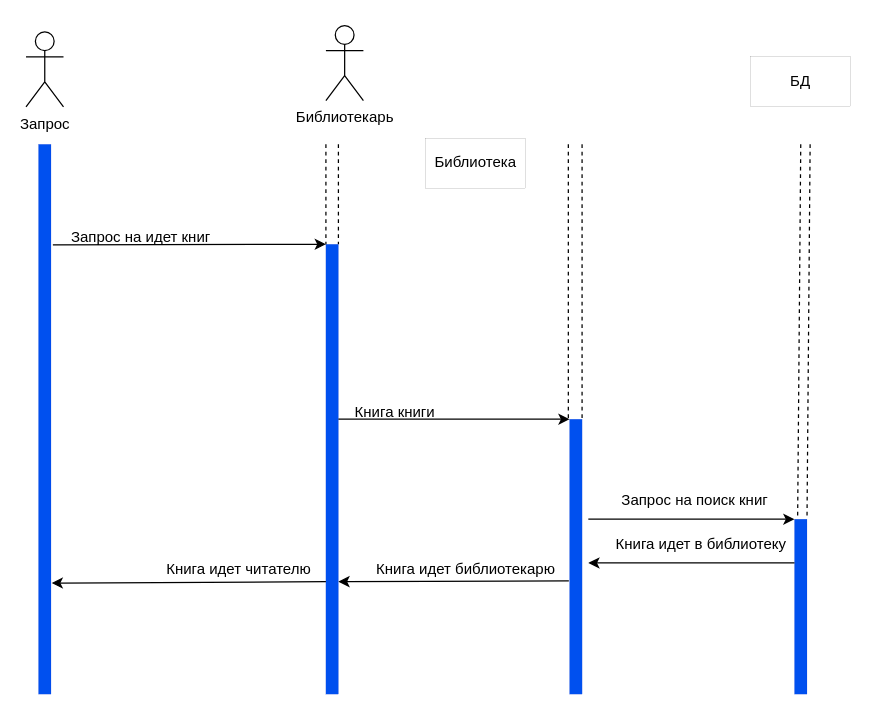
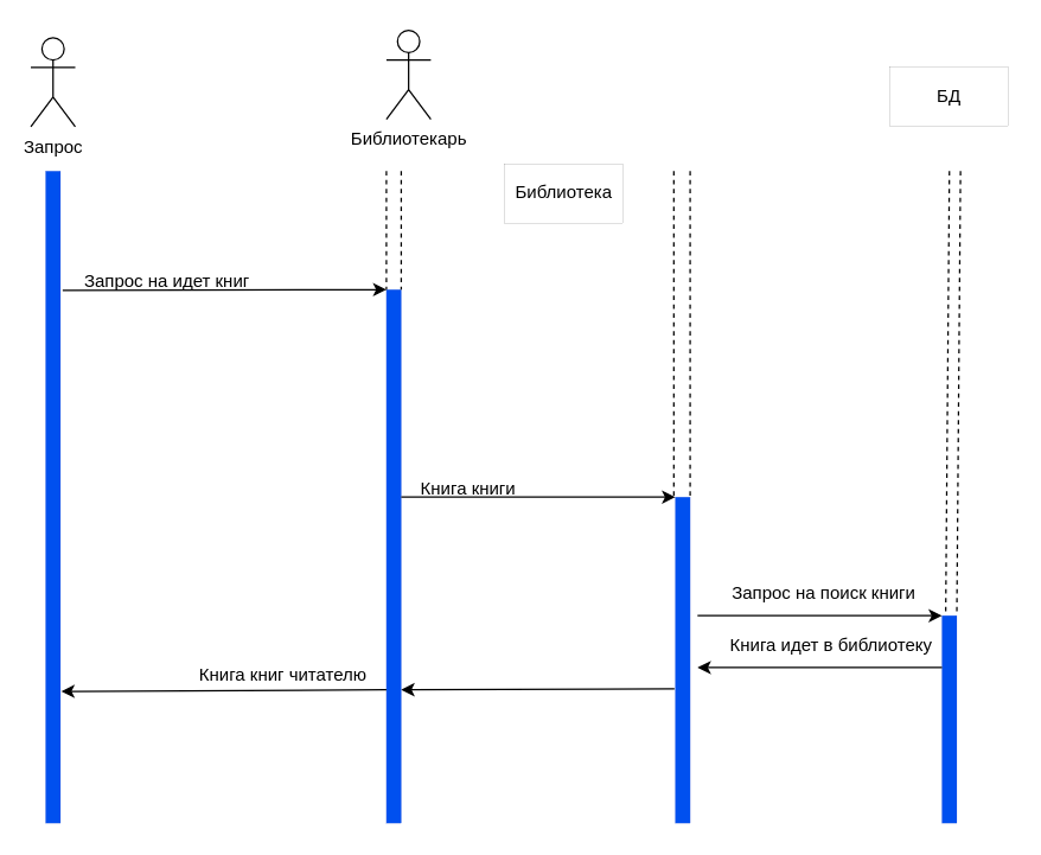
- <mxCell id="25" value="Запрос на поиск книг" style="text;html=1;align=center;verticalAlign=middle;resizable=0;points=[];autosize=1;strokeColor=none;fillColor=none;" parent="1" vertex="1"><mxGeometry x="480" y="385" width="150" height="30" as="geometry" /></mxCell>
+ <mxCell id="25" value="Запрос на поиск книги" style="text;html=1;align=center;verticalAlign=middle;resizable=0;points=[];autosize=1;strokeColor=none;fillColor=none;" parent="1" vertex="1"><mxGeometry x="480" y="385" width="150" height="30" as="geometry" /></mxCell>
- <mxCell id="15" value="Книга идет читателю" style="text;html=1;align=center;verticalAlign=middle;resizable=0;points=[];autosize=1;strokeColor=none;fillColor=none;" parent="1" vertex="1"><mxGeometry x="120" y="440" width="140" height="30" as="geometry" /></mxCell>
+ <mxCell id="15" value="Книга книг читателю" style="text;html=1;align=center;verticalAlign=middle;resizable=0;points=[];autosize=1;strokeColor=none;fillColor=none;" parent="1" vertex="1"><mxGeometry x="120" y="440" width="140" height="30" as="geometry" /></mxCell>
- <mxCell id="13" value="&amp;nbsp;Книга идет библиотекарю" style="text;html=1;align=center;verticalAlign=middle;resizable=0;points=[];autosize=1;strokeColor=none;fillColor=none;" parent="1" vertex="1"><mxGeometry x="285" y="440" width="170" height="30" as="geometry" /></mxCell>
